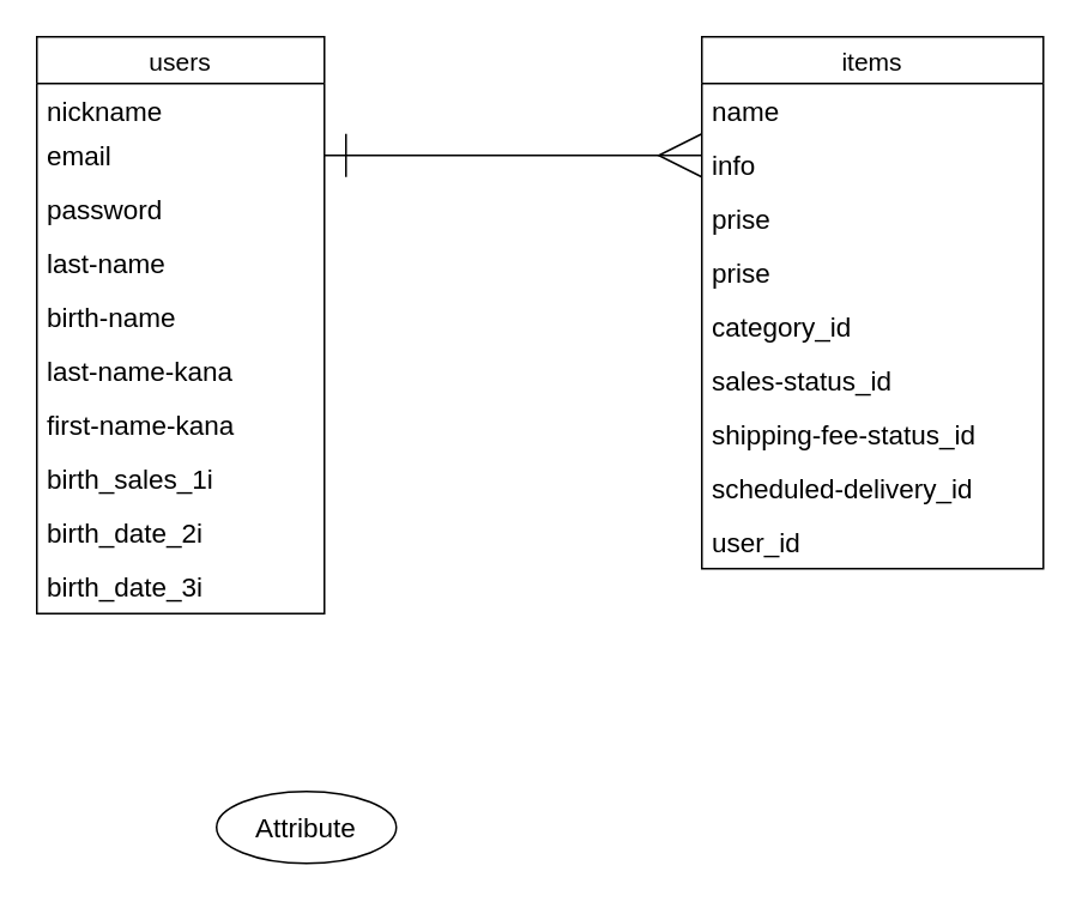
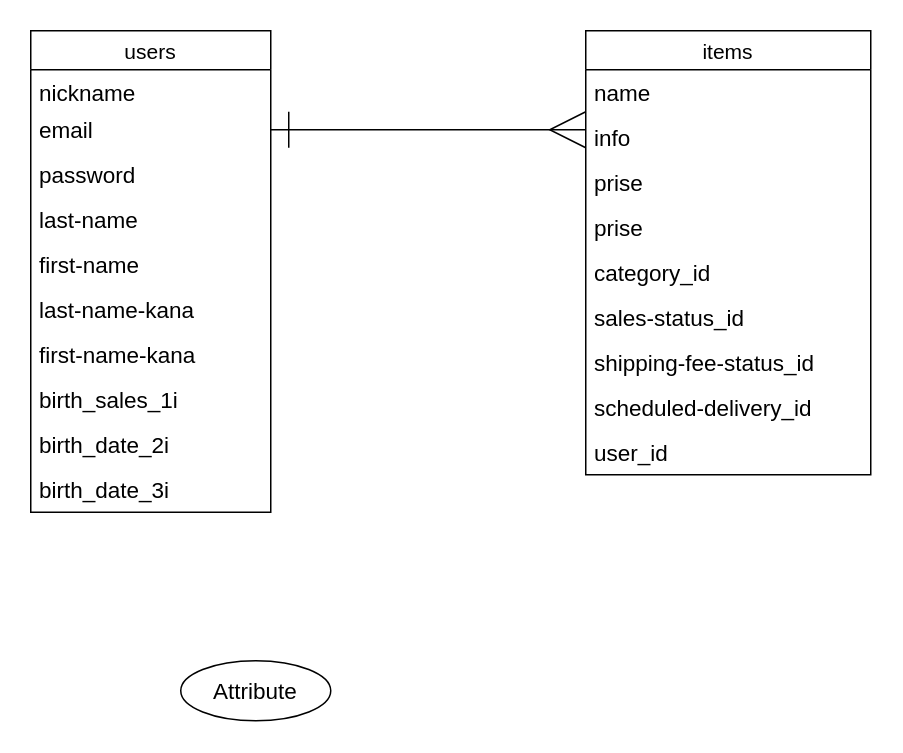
- <mxCell id="7" value="birth-name" style="text;strokeColor=none;fillColor=none;spacingLeft=4;spacingRight=4;overflow=hidden;rotatable=0;points=[[0,0.5],[1,0.5]];portConstraint=eastwest;fontSize=15;" vertex="1" parent="2"><mxGeometry y="141" width="160" height="30" as="geometry" /></mxCell>
+ <mxCell id="7" value="first-name" style="text;strokeColor=none;fillColor=none;spacingLeft=4;spacingRight=4;overflow=hidden;rotatable=0;points=[[0,0.5],[1,0.5]];portConstraint=eastwest;fontSize=15;" vertex="1" parent="2"><mxGeometry y="141" width="160" height="30" as="geometry" /></mxCell>
